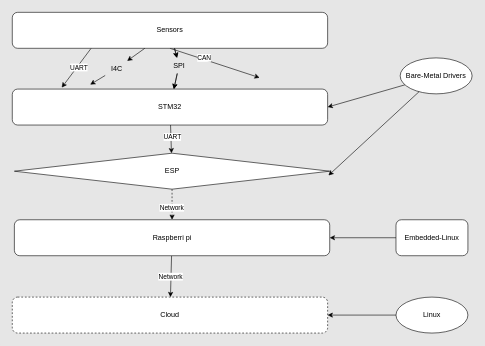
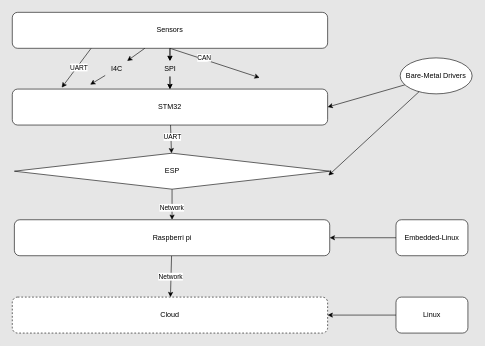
- <mxCell id="22" value="SPI" style="text;html=1;align=center;verticalAlign=middle;resizable=0;points=[];autosize=1;strokeColor=none;fillColor=none;" vertex="1" parent="1"><mxGeometry x="279.5" y="96" width="37" height="26" as="geometry" /></mxCell>
+ <mxCell id="22" value="SPI" style="text;html=1;align=center;verticalAlign=middle;resizable=0;points=[];autosize=1;strokeColor=none;fillColor=none;" vertex="1" parent="1"><mxGeometry x="264.5" y="101" width="37" height="26" as="geometry" /></mxCell>
- <mxCell id="10" value="" style="edgeStyle=none;rounded=0;orthogonalLoop=1;jettySize=auto;html=1;dashed=1;" edge="1" parent="1" source="12" target="19"><mxGeometry relative="1" as="geometry" /></mxCell>
+ <mxCell id="10" value="" style="edgeStyle=none;rounded=0;orthogonalLoop=1;jettySize=auto;html=1;" edge="1" parent="1" source="12" target="19"><mxGeometry relative="1" as="geometry" /></mxCell>
- <mxCell id="31" value="Linux" style="ellipse;whiteSpace=wrap;html=1;" vertex="1" parent="1"><mxGeometry x="660" y="495" width="120" height="60" as="geometry" /></mxCell>
+ <mxCell id="31" value="Linux" style="whiteSpace=wrap;html=1;rounded=1;" vertex="1" parent="1"><mxGeometry x="660" y="495" width="120" height="60" as="geometry" /></mxCell>
